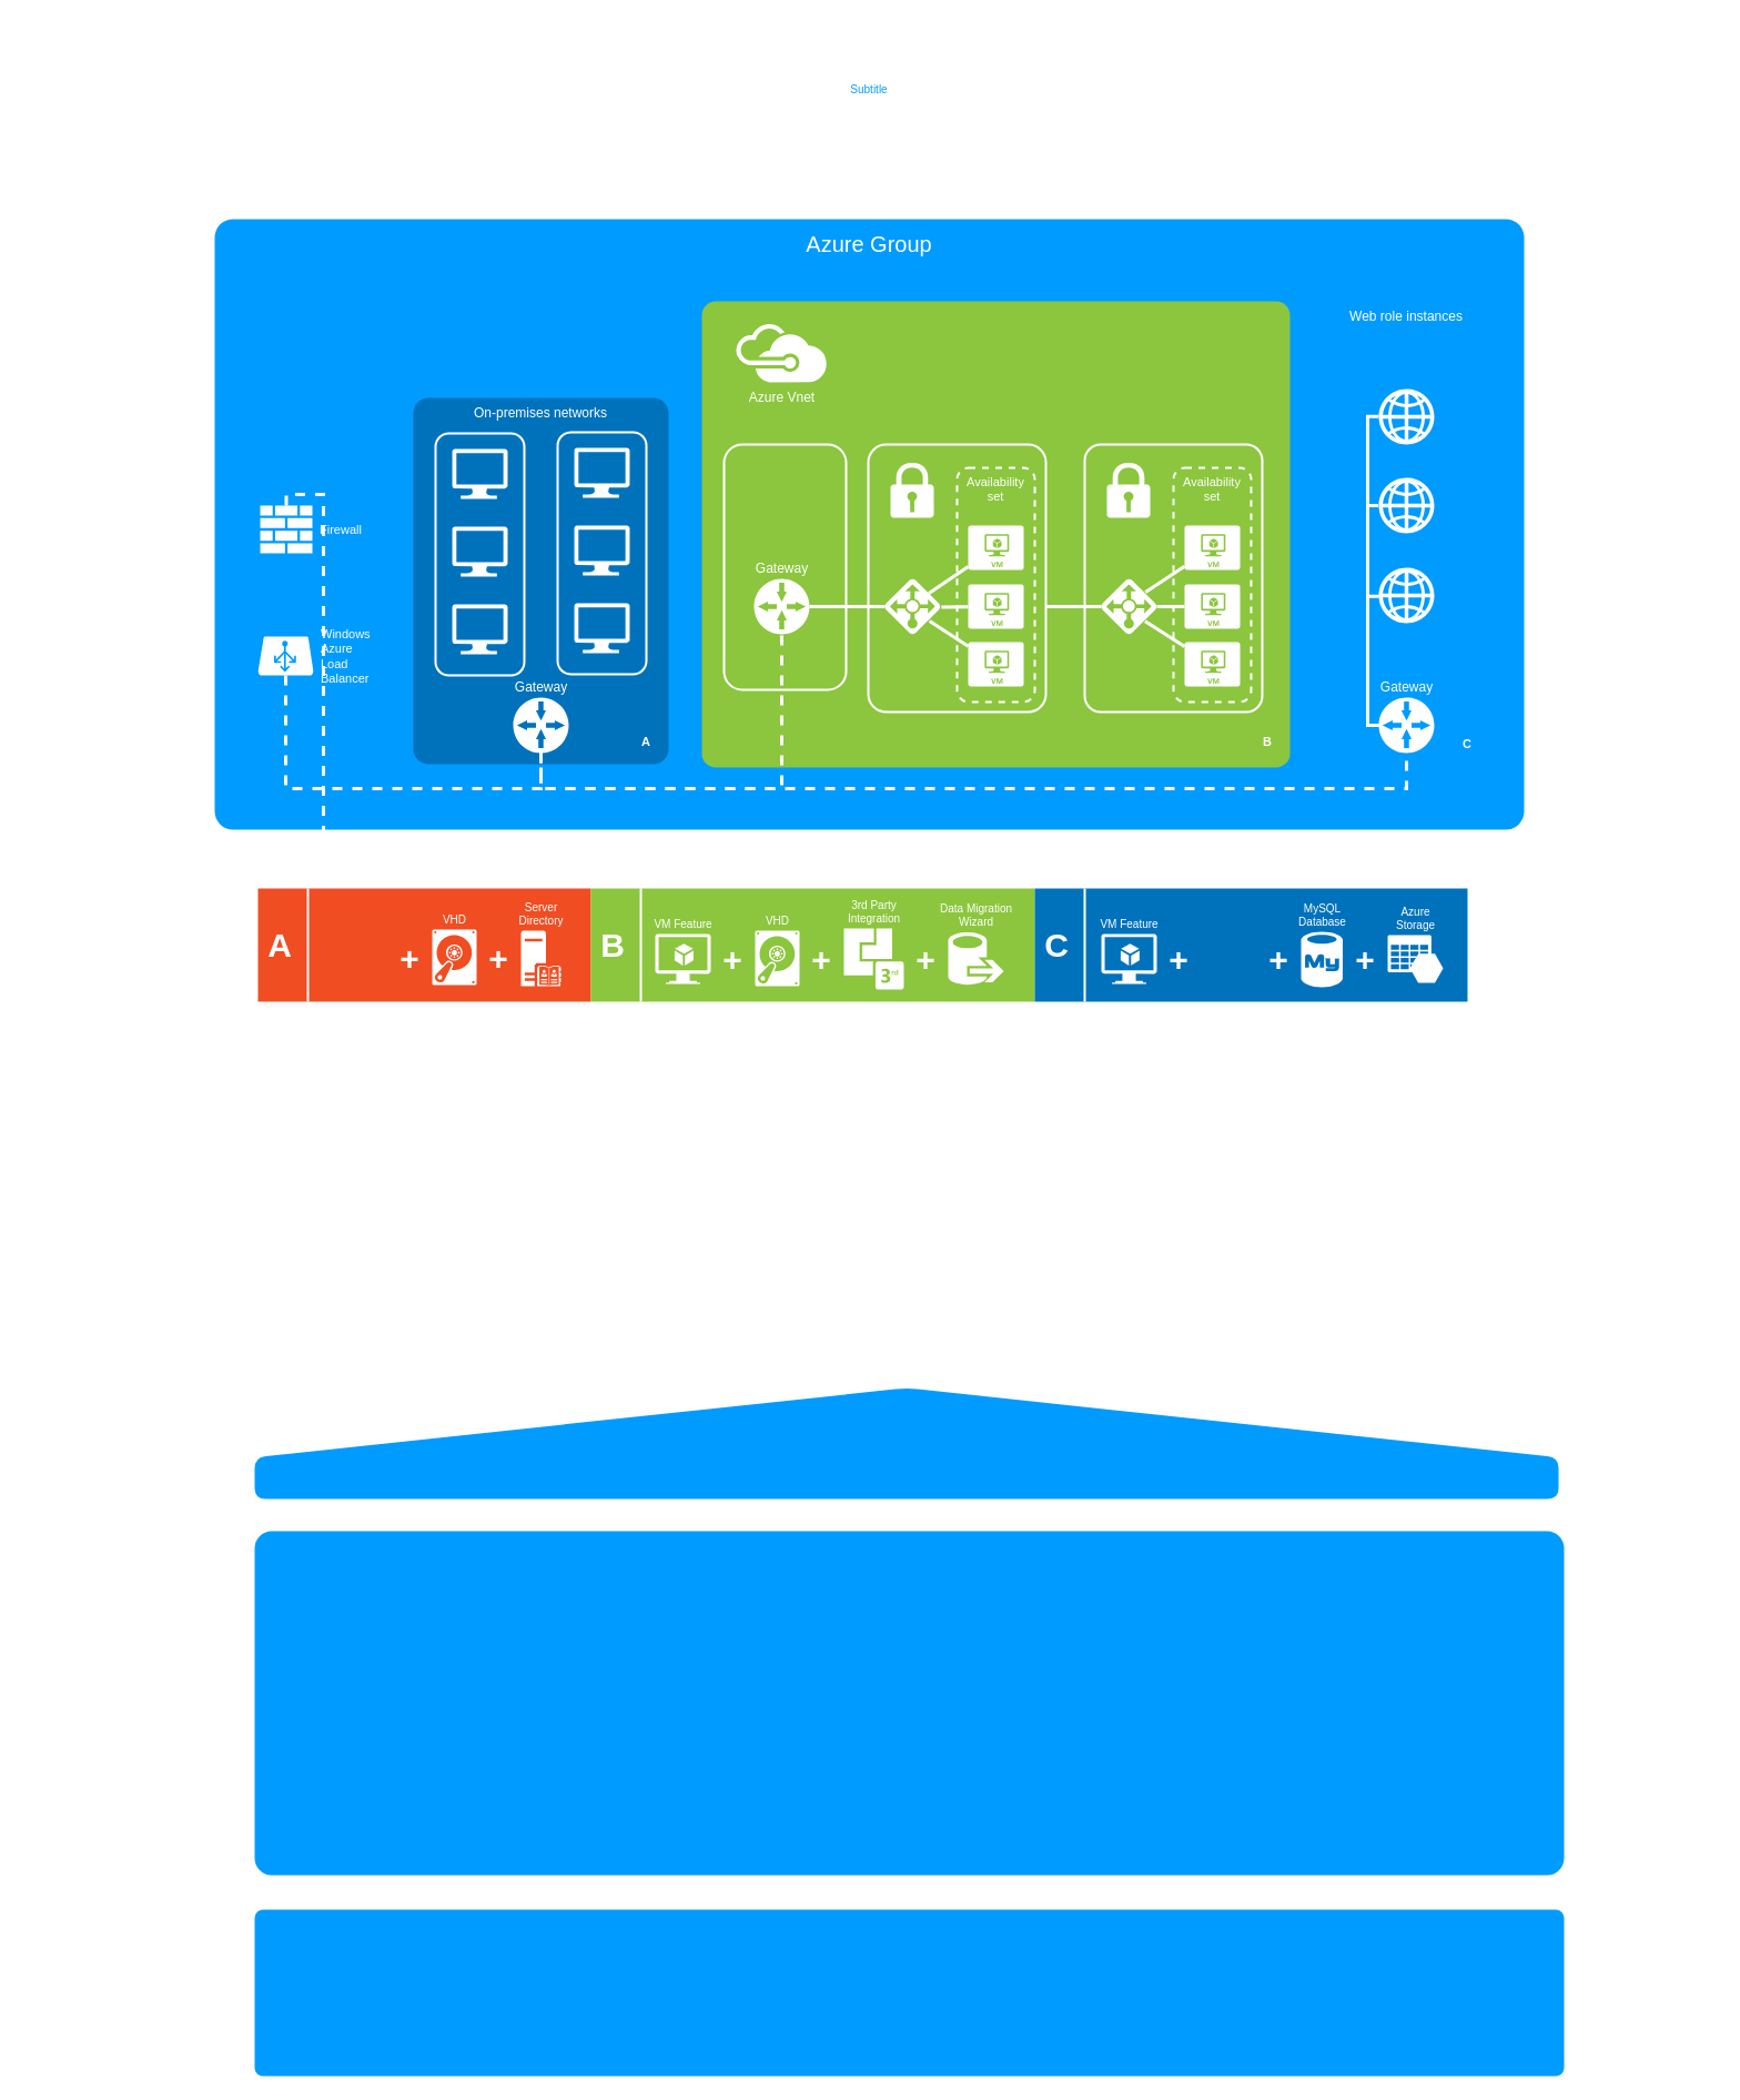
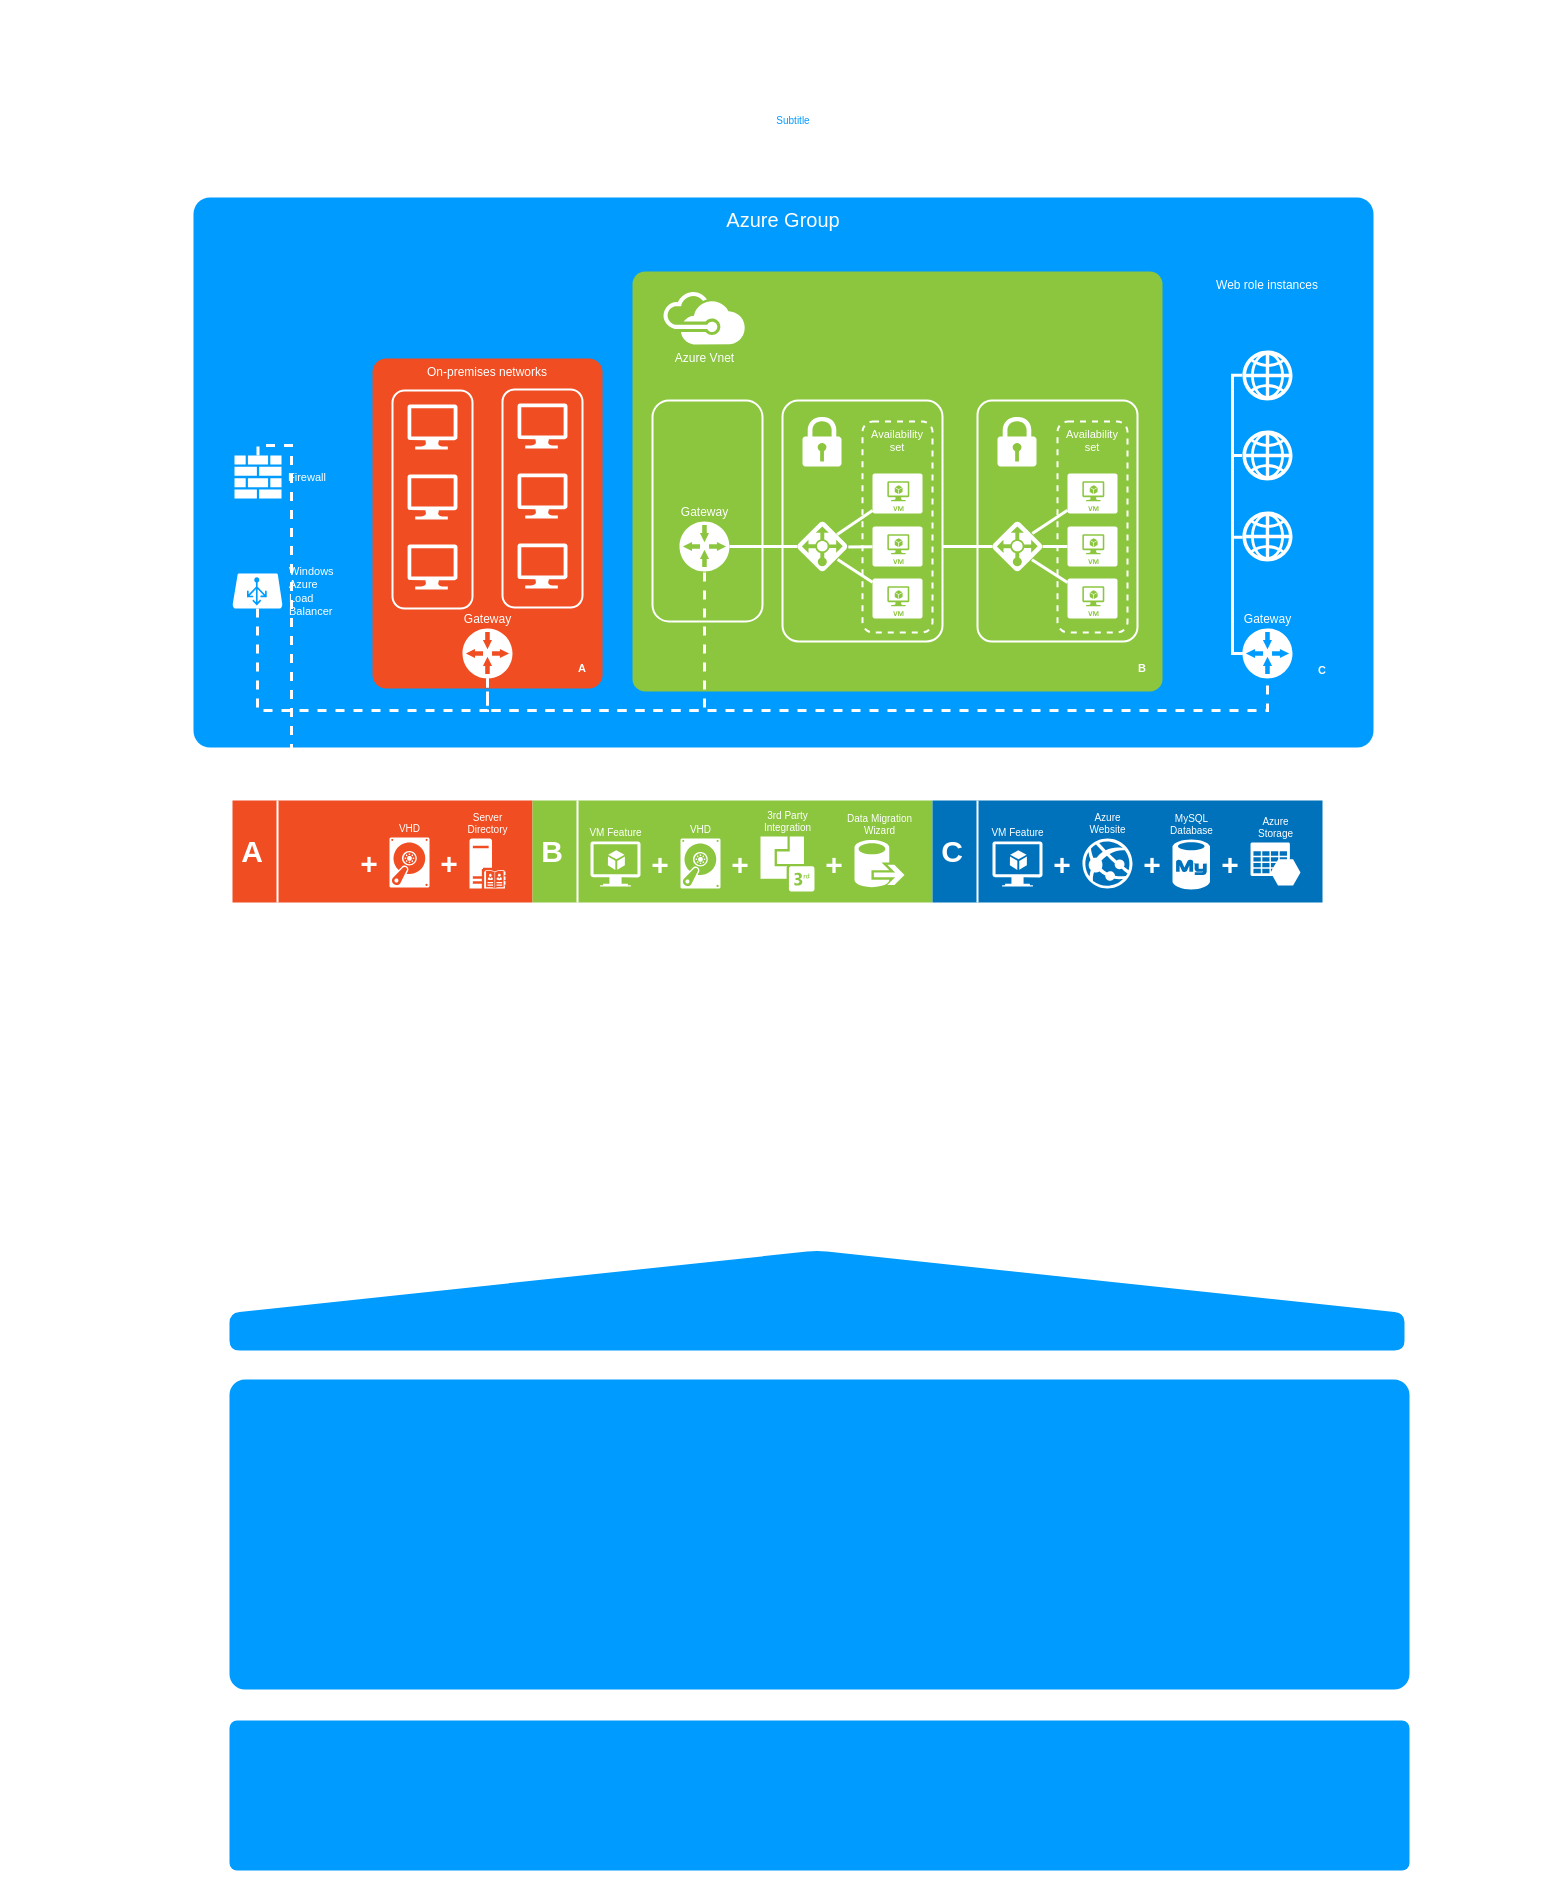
- <mxCell id="83" value="Subtitle" style="text;html=1;strokeColor=none;fillColor=none;align=center;verticalAlign=middle;whiteSpace=wrap;rounded=0;shadow=0;fontSize=10;fontColor=#009BFF;" parent="1" vertex="1"><mxGeometry x="20" y="70" width="1526" height="20" as="geometry" /></mxCell>
+ <mxCell id="83" value="Subtitle" style="text;html=1;strokeColor=none;fillColor=none;align=center;verticalAlign=middle;whiteSpace=wrap;rounded=0;shadow=0;fontSize=10;fontColor=#009BFF;" parent="1" vertex="1"><mxGeometry x="30" y="110" width="1526" height="20" as="geometry" /></mxCell>
- <mxCell id="7" value="On-premises networks" style="rounded=1;whiteSpace=wrap;html=1;shadow=0;strokeWidth=2;fillColor=#0072bc;fontSize=12;fontColor=#FFFFFF;align=center;strokeColor=none;arcSize=6;verticalAlign=top;" parent="1" vertex="1"><mxGeometry x="372" y="358" width="230" height="330" as="geometry" /></mxCell>
+ <mxCell id="7" value="On-premises networks" style="rounded=1;whiteSpace=wrap;html=1;shadow=0;strokeWidth=2;fillColor=#F04D22;fontSize=12;fontColor=#FFFFFF;align=center;strokeColor=none;arcSize=6;verticalAlign=top;" parent="1" vertex="1"><mxGeometry x="372" y="358" width="230" height="330" as="geometry" /></mxCell>
+ <mxCell id="77" value="Azure&lt;div&gt;Website&lt;/div&gt;" style="verticalLabelPosition=top;html=1;verticalAlign=bottom;strokeColor=none;fillColor=#FFFFFF;shape=mxgraph.azure.azure_website;rounded=0;shadow=0;fontSize=10;fontColor=#FFFFFF;align=center;labelPosition=center;" parent="1" vertex="1"><mxGeometry x="1082" y="838" width="50" height="50" as="geometry" /></mxCell>
